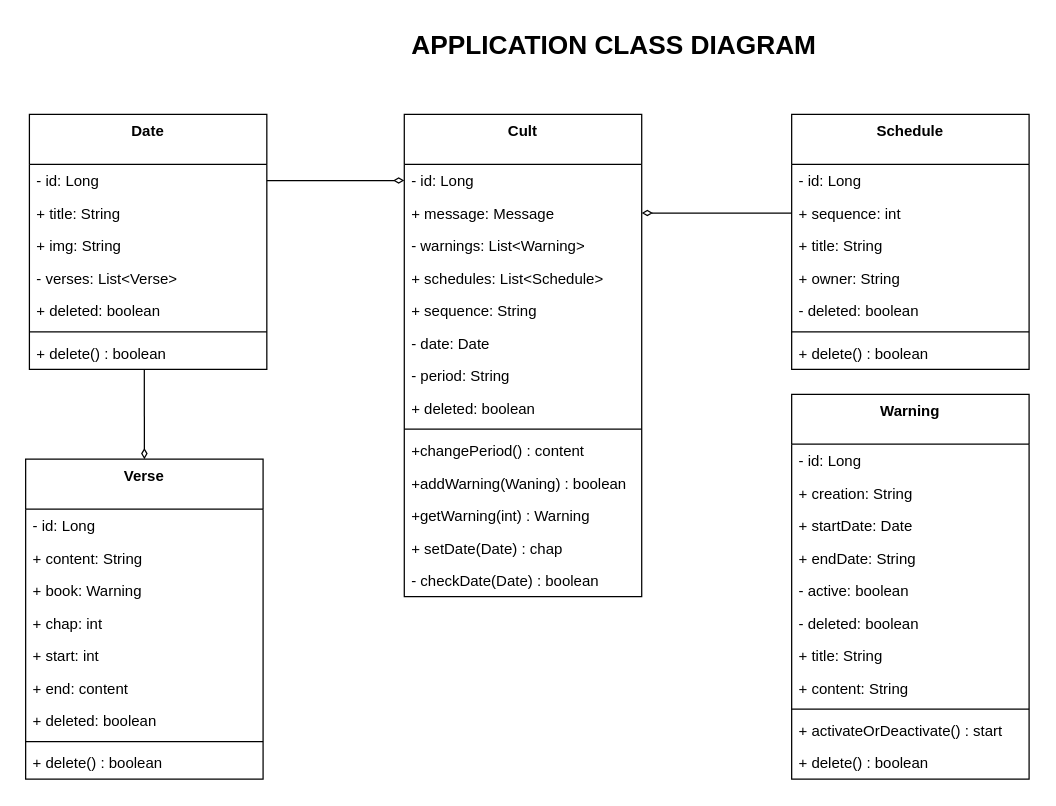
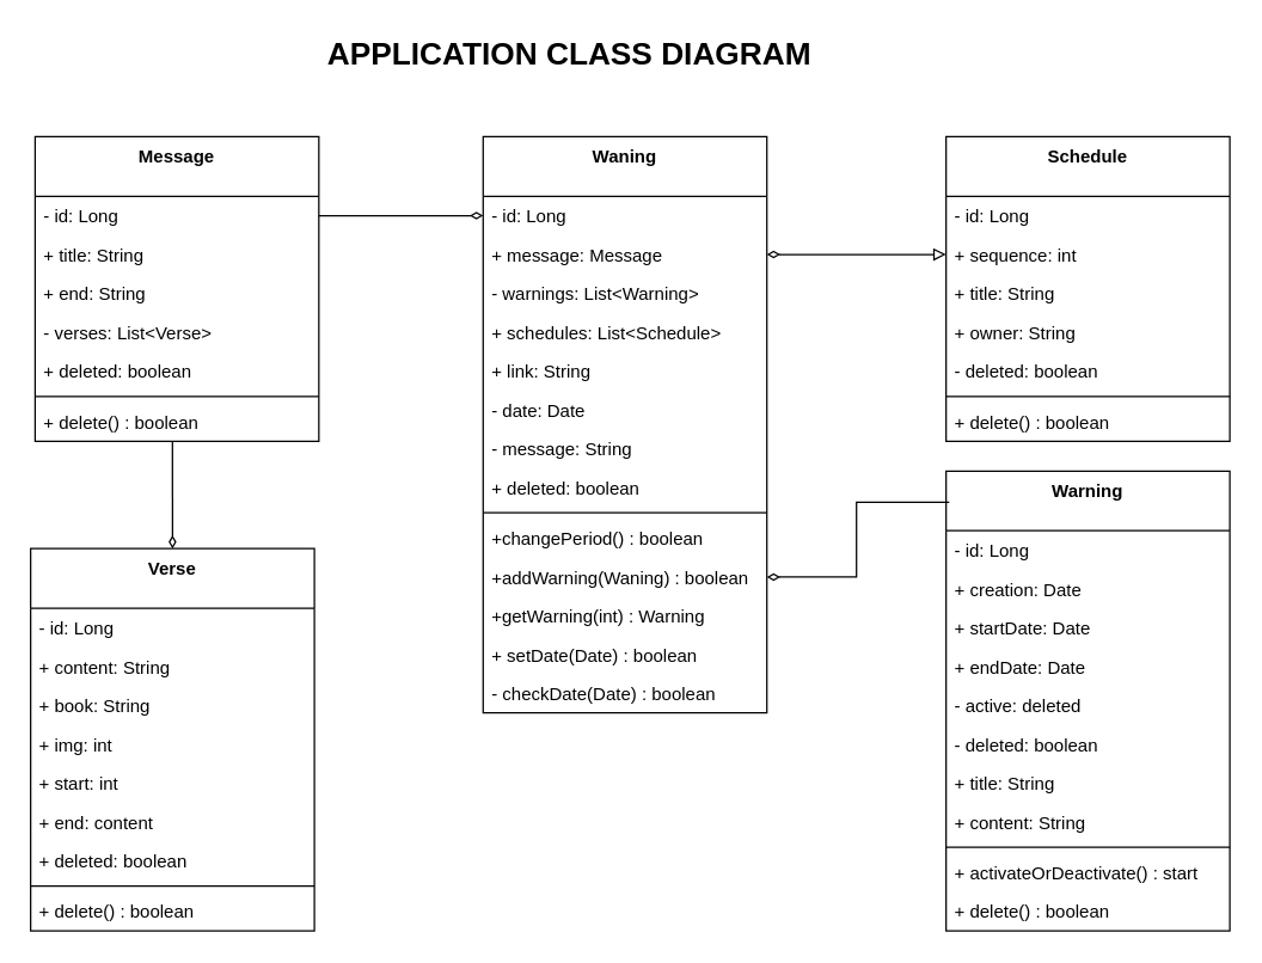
- <mxCell id="56" value="APPLICATION CLASS DIAGRAM" style="text;html=1;strokeColor=none;fillColor=none;align=center;verticalAlign=middle;whiteSpace=wrap;rounded=0;fontStyle=1;fontSize=21;" parent="1" vertex="1"><mxGeometry x="271" y="20" width="440" height="30" as="geometry" /></mxCell>
+ <mxCell id="56" value="APPLICATION CLASS DIAGRAM" style="text;html=1;strokeColor=none;fillColor=none;align=center;verticalAlign=middle;whiteSpace=wrap;rounded=0;fontStyle=1;fontSize=21;" parent="1" vertex="1"><mxGeometry x="161" y="20" width="440" height="30" as="geometry" /></mxCell>
- <mxCell id="23" value="Date" style="swimlane;fontStyle=1;align=center;verticalAlign=top;childLayout=stackLayout;horizontal=1;startSize=40;horizontalStack=0;resizeParent=1;resizeParentMax=0;resizeLast=0;collapsible=1;marginBottom=0;" parent="1" vertex="1"><mxGeometry x="23" y="91" width="190" height="204" as="geometry" /></mxCell>
+ <mxCell id="23" value="Message" style="swimlane;fontStyle=1;align=center;verticalAlign=top;childLayout=stackLayout;horizontal=1;startSize=40;horizontalStack=0;resizeParent=1;resizeParentMax=0;resizeLast=0;collapsible=1;marginBottom=0;" parent="1" vertex="1"><mxGeometry x="23" y="91" width="190" height="204" as="geometry" /></mxCell>
- <mxCell id="41" value="Cult" style="swimlane;fontStyle=1;align=center;verticalAlign=top;childLayout=stackLayout;horizontal=1;startSize=40;horizontalStack=0;resizeParent=1;resizeParentMax=0;resizeLast=0;collapsible=1;marginBottom=0;" parent="1" vertex="1"><mxGeometry x="323" y="91" width="190" height="386" as="geometry" /></mxCell>
+ <mxCell id="41" value="Waning" style="swimlane;fontStyle=1;align=center;verticalAlign=top;childLayout=stackLayout;horizontal=1;startSize=40;horizontalStack=0;resizeParent=1;resizeParentMax=0;resizeLast=0;collapsible=1;marginBottom=0;" parent="1" vertex="1"><mxGeometry x="323" y="91" width="190" height="386" as="geometry" /></mxCell>
- <mxCell id="57" style="edgeStyle=orthogonalEdgeStyle;rounded=0;orthogonalLoop=1;jettySize=auto;html=1;exitX=1;exitY=0.5;exitDx=0;exitDy=0;entryX=0;entryY=0.5;entryDx=0;entryDy=0;startArrow=diamondThin;startFill=0;endArrow=none;endFill=0;" parent="1" source="43" target="17" edge="1"><mxGeometry relative="1" as="geometry" /></mxCell>
+ <mxCell id="57" style="edgeStyle=orthogonalEdgeStyle;rounded=0;orthogonalLoop=1;jettySize=auto;html=1;exitX=1;exitY=0.5;exitDx=0;exitDy=0;entryX=0;entryY=0.5;entryDx=0;entryDy=0;startArrow=diamondThin;startFill=0;endArrow=block;endFill=0;" parent="1" source="43" target="17" edge="1"><mxGeometry relative="1" as="geometry" /></mxCell>
- <mxCell id="26" value="+ img: String" style="text;strokeColor=none;fillColor=none;align=left;verticalAlign=top;spacingLeft=4;spacingRight=4;overflow=hidden;rotatable=0;points=[[0,0.5],[1,0.5]];portConstraint=eastwest;" parent="23" vertex="1"><mxGeometry y="92" width="190" height="26" as="geometry" /></mxCell>
+ <mxCell id="26" value="+ end: String" style="text;strokeColor=none;fillColor=none;align=left;verticalAlign=top;spacingLeft=4;spacingRight=4;overflow=hidden;rotatable=0;points=[[0,0.5],[1,0.5]];portConstraint=eastwest;" parent="23" vertex="1"><mxGeometry y="92" width="190" height="26" as="geometry" /></mxCell>
- <mxCell id="46" value="+ sequence: String" style="text;strokeColor=none;fillColor=none;align=left;verticalAlign=top;spacingLeft=4;spacingRight=4;overflow=hidden;rotatable=0;points=[[0,0.5],[1,0.5]];portConstraint=eastwest;" parent="41" vertex="1"><mxGeometry y="144" width="190" height="26" as="geometry" /></mxCell>
+ <mxCell id="46" value="+ link: String" style="text;strokeColor=none;fillColor=none;align=left;verticalAlign=top;spacingLeft=4;spacingRight=4;overflow=hidden;rotatable=0;points=[[0,0.5],[1,0.5]];portConstraint=eastwest;" parent="41" vertex="1"><mxGeometry y="144" width="190" height="26" as="geometry" /></mxCell>
- <mxCell id="48" value="- period: String" style="text;strokeColor=none;fillColor=none;align=left;verticalAlign=top;spacingLeft=4;spacingRight=4;overflow=hidden;rotatable=0;points=[[0,0.5],[1,0.5]];portConstraint=eastwest;" parent="41" vertex="1"><mxGeometry y="196" width="190" height="26" as="geometry" /></mxCell>
+ <mxCell id="48" value="- message: String" style="text;strokeColor=none;fillColor=none;align=left;verticalAlign=top;spacingLeft=4;spacingRight=4;overflow=hidden;rotatable=0;points=[[0,0.5],[1,0.5]];portConstraint=eastwest;" parent="41" vertex="1"><mxGeometry y="196" width="190" height="26" as="geometry" /></mxCell>
+ <mxCell id="58" style="edgeStyle=orthogonalEdgeStyle;rounded=0;orthogonalLoop=1;jettySize=auto;html=1;exitX=1;exitY=0.5;exitDx=0;exitDy=0;entryX=0.011;entryY=0.068;entryDx=0;entryDy=0;entryPerimeter=0;startArrow=diamondThin;startFill=0;endArrow=none;endFill=0;" parent="1" source="52" target="3" edge="1"><mxGeometry relative="1" as="geometry" /></mxCell>
- <mxCell id="51" value="+changePeriod() : content" style="text;strokeColor=none;fillColor=none;align=left;verticalAlign=top;spacingLeft=4;spacingRight=4;overflow=hidden;rotatable=0;points=[[0,0.5],[1,0.5]];portConstraint=eastwest;" parent="41" vertex="1"><mxGeometry y="256" width="190" height="26" as="geometry" /></mxCell>
+ <mxCell id="51" value="+changePeriod() : boolean" style="text;strokeColor=none;fillColor=none;align=left;verticalAlign=top;spacingLeft=4;spacingRight=4;overflow=hidden;rotatable=0;points=[[0,0.5],[1,0.5]];portConstraint=eastwest;" parent="41" vertex="1"><mxGeometry y="256" width="190" height="26" as="geometry" /></mxCell>
- <mxCell id="5" value="+ creation: String" style="text;strokeColor=none;fillColor=none;align=left;verticalAlign=top;spacingLeft=4;spacingRight=4;overflow=hidden;rotatable=0;points=[[0,0.5],[1,0.5]];portConstraint=eastwest;" parent="3" vertex="1"><mxGeometry y="66" width="190" height="26" as="geometry" /></mxCell>
+ <mxCell id="5" value="+ creation: Date" style="text;strokeColor=none;fillColor=none;align=left;verticalAlign=top;spacingLeft=4;spacingRight=4;overflow=hidden;rotatable=0;points=[[0,0.5],[1,0.5]];portConstraint=eastwest;" parent="3" vertex="1"><mxGeometry y="66" width="190" height="26" as="geometry" /></mxCell>
- <mxCell id="54" value="+ setDate(Date) : chap" style="text;strokeColor=none;fillColor=none;align=left;verticalAlign=top;spacingLeft=4;spacingRight=4;overflow=hidden;rotatable=0;points=[[0,0.5],[1,0.5]];portConstraint=eastwest;" parent="41" vertex="1"><mxGeometry y="334" width="190" height="26" as="geometry" /></mxCell>
+ <mxCell id="54" value="+ setDate(Date) : boolean" style="text;strokeColor=none;fillColor=none;align=left;verticalAlign=top;spacingLeft=4;spacingRight=4;overflow=hidden;rotatable=0;points=[[0,0.5],[1,0.5]];portConstraint=eastwest;" parent="41" vertex="1"><mxGeometry y="334" width="190" height="26" as="geometry" /></mxCell>
- <mxCell id="7" value="+ endDate: String" style="text;strokeColor=none;fillColor=none;align=left;verticalAlign=top;spacingLeft=4;spacingRight=4;overflow=hidden;rotatable=0;points=[[0,0.5],[1,0.5]];portConstraint=eastwest;" parent="3" vertex="1"><mxGeometry y="118" width="190" height="26" as="geometry" /></mxCell>
+ <mxCell id="7" value="+ endDate: Date" style="text;strokeColor=none;fillColor=none;align=left;verticalAlign=top;spacingLeft=4;spacingRight=4;overflow=hidden;rotatable=0;points=[[0,0.5],[1,0.5]];portConstraint=eastwest;" parent="3" vertex="1"><mxGeometry y="118" width="190" height="26" as="geometry" /></mxCell>
- <mxCell id="34" value="+ book: Warning" style="text;strokeColor=none;fillColor=none;align=left;verticalAlign=top;spacingLeft=4;spacingRight=4;overflow=hidden;rotatable=0;points=[[0,0.5],[1,0.5]];portConstraint=eastwest;" parent="31" vertex="1"><mxGeometry y="92" width="190" height="26" as="geometry" /></mxCell>
+ <mxCell id="34" value="+ book: String" style="text;strokeColor=none;fillColor=none;align=left;verticalAlign=top;spacingLeft=4;spacingRight=4;overflow=hidden;rotatable=0;points=[[0,0.5],[1,0.5]];portConstraint=eastwest;" parent="31" vertex="1"><mxGeometry y="92" width="190" height="26" as="geometry" /></mxCell>
- <mxCell id="8" value="- active: boolean" style="text;strokeColor=none;fillColor=none;align=left;verticalAlign=top;spacingLeft=4;spacingRight=4;overflow=hidden;rotatable=0;points=[[0,0.5],[1,0.5]];portConstraint=eastwest;" parent="3" vertex="1"><mxGeometry y="144" width="190" height="26" as="geometry" /></mxCell>
+ <mxCell id="8" value="- active: deleted" style="text;strokeColor=none;fillColor=none;align=left;verticalAlign=top;spacingLeft=4;spacingRight=4;overflow=hidden;rotatable=0;points=[[0,0.5],[1,0.5]];portConstraint=eastwest;" parent="3" vertex="1"><mxGeometry y="144" width="190" height="26" as="geometry" /></mxCell>
- <mxCell id="35" value="+ chap: int" style="text;strokeColor=none;fillColor=none;align=left;verticalAlign=top;spacingLeft=4;spacingRight=4;overflow=hidden;rotatable=0;points=[[0,0.5],[1,0.5]];portConstraint=eastwest;" parent="31" vertex="1"><mxGeometry y="118" width="190" height="26" as="geometry" /></mxCell>
+ <mxCell id="35" value="+ img: int" style="text;strokeColor=none;fillColor=none;align=left;verticalAlign=top;spacingLeft=4;spacingRight=4;overflow=hidden;rotatable=0;points=[[0,0.5],[1,0.5]];portConstraint=eastwest;" parent="31" vertex="1"><mxGeometry y="118" width="190" height="26" as="geometry" /></mxCell>
